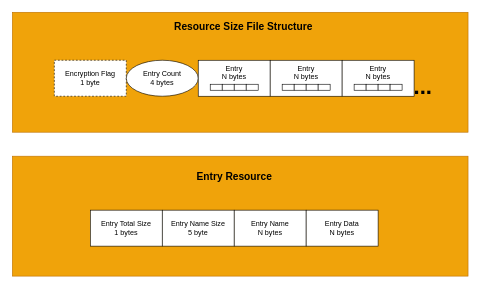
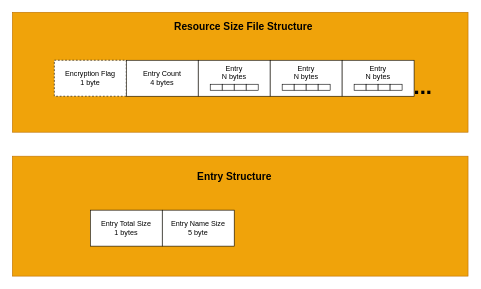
- <mxCell id="5" value="Entry Count&lt;div&gt;4 bytes&lt;/div&gt;" style="ellipse;whiteSpace=wrap;html=1;" vertex="1" parent="1"><mxGeometry x="210" y="100" width="120" height="60" as="geometry" /></mxCell>
+ <mxCell id="5" value="Entry Count&lt;div&gt;4 bytes&lt;/div&gt;" style="rounded=0;whiteSpace=wrap;html=1;" vertex="1" parent="1"><mxGeometry x="210" y="100" width="120" height="60" as="geometry" /></mxCell>
- <mxCell id="7" value="Entry Resource" style="text;html=1;align=center;verticalAlign=middle;whiteSpace=wrap;rounded=0;strokeColor=none;fontColor=light-dark(#000000,#000000);fontStyle=1;fontSize=17;" vertex="1" parent="1"><mxGeometry x="267.5" y="280" width="245" height="30" as="geometry" /></mxCell>
+ <mxCell id="7" value="Entry Structure" style="text;html=1;align=center;verticalAlign=middle;whiteSpace=wrap;rounded=0;strokeColor=none;fontColor=light-dark(#000000,#000000);fontStyle=1;fontSize=17;" vertex="1" parent="1"><mxGeometry x="267.5" y="280" width="245" height="30" as="geometry" /></mxCell>
- <mxCell id="10" value="Entry Name&lt;div&gt;N bytes&lt;/div&gt;" style="rounded=0;whiteSpace=wrap;html=1;" vertex="1" parent="1"><mxGeometry x="390" y="350" width="120" height="60" as="geometry" /></mxCell>
- <mxCell id="11" value="Entry Data&lt;div&gt;N bytes&lt;/div&gt;" style="rounded=0;whiteSpace=wrap;html=1;" vertex="1" parent="1"><mxGeometry x="510" y="350" width="120" height="60" as="geometry" /></mxCell>
